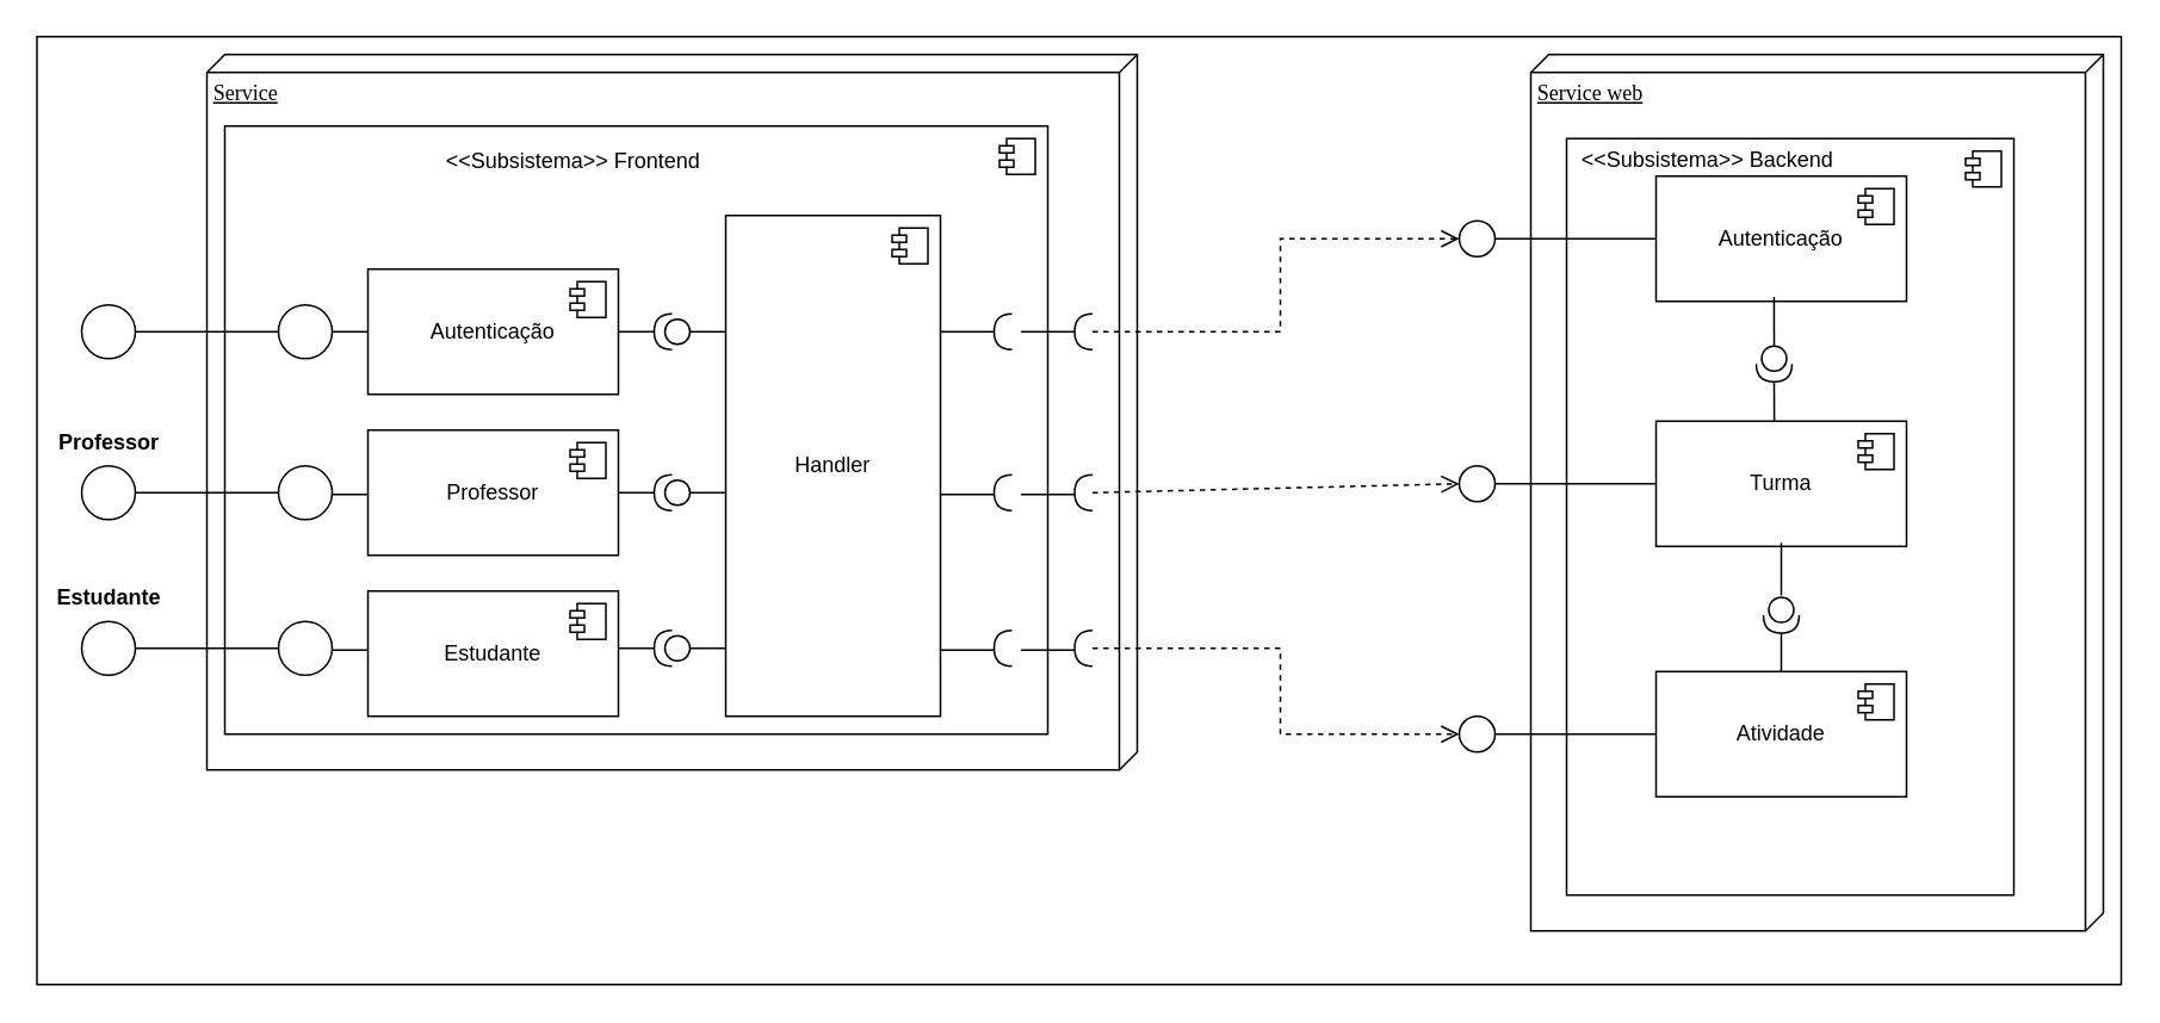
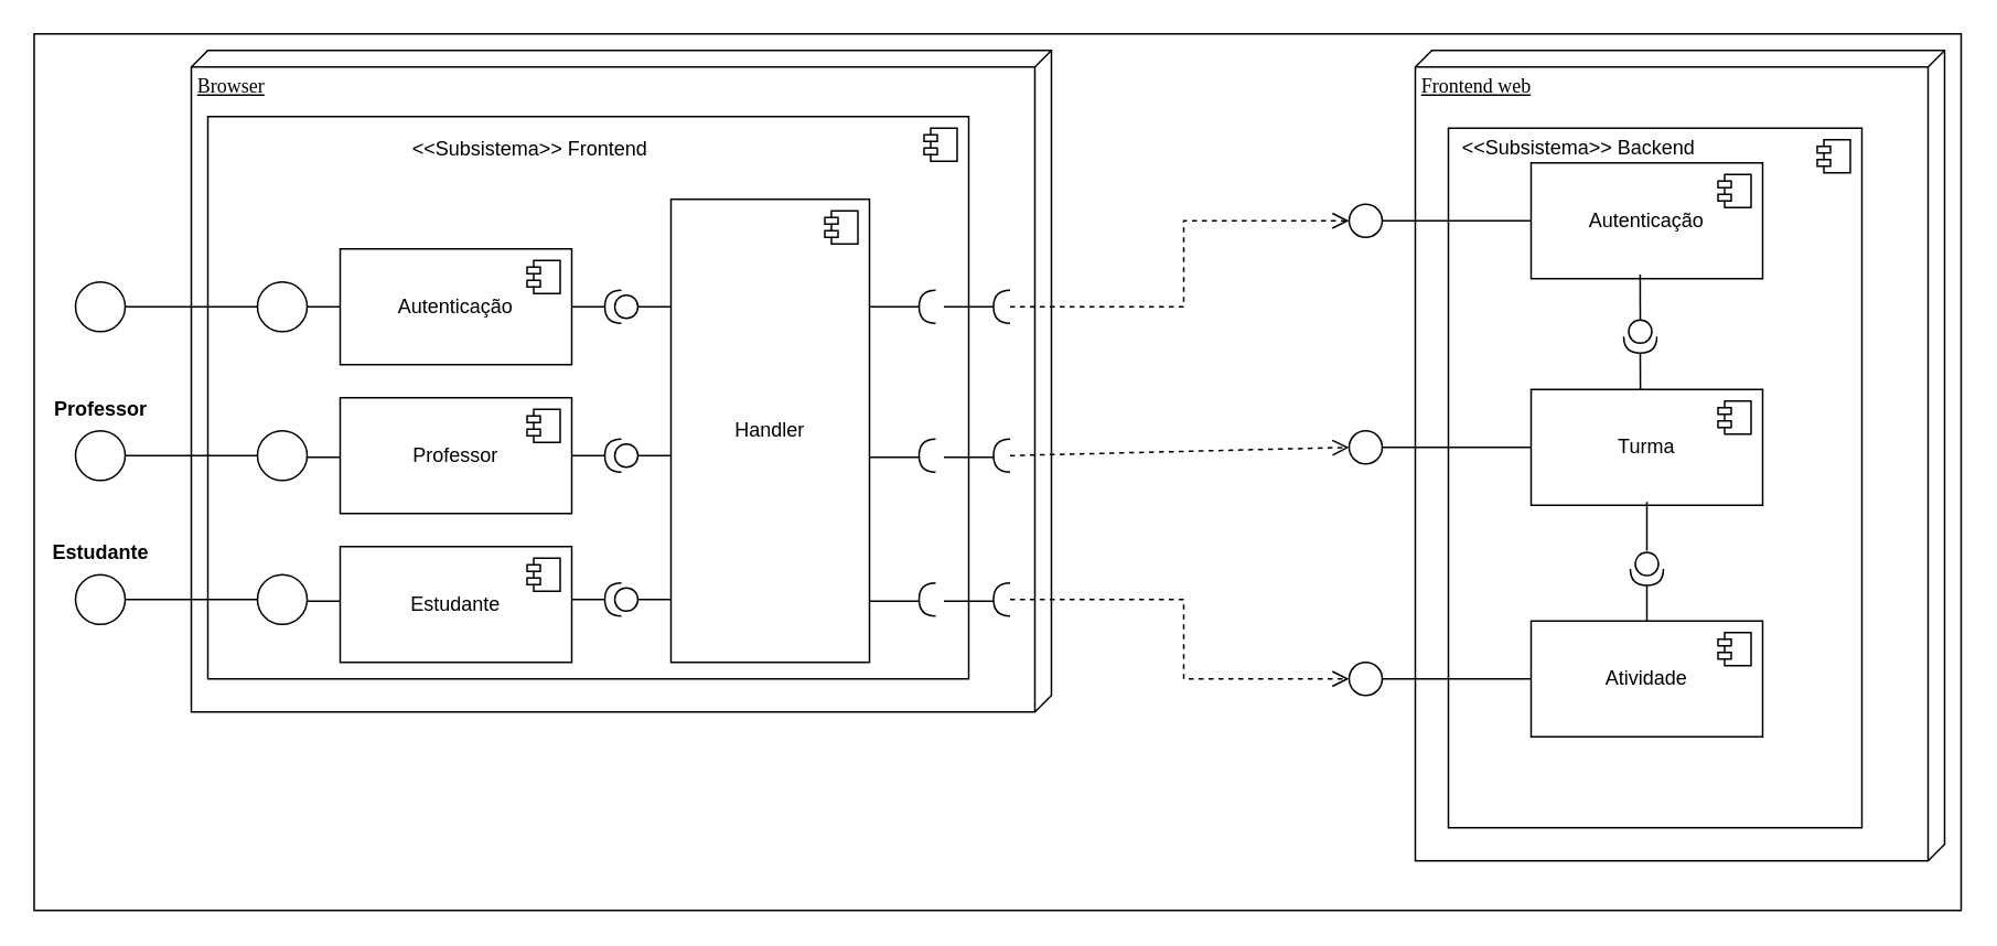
- <mxCell id="3" value="Service" style="verticalAlign=top;align=left;spacingTop=8;spacingLeft=2;spacingRight=12;shape=cube;size=10;direction=south;fontStyle=4;html=1;rounded=0;shadow=0;comic=0;labelBackgroundColor=none;strokeWidth=1;fontFamily=Verdana;fontSize=12" parent="1" vertex="1"><mxGeometry x="115" y="30" width="520" height="400" as="geometry" /></mxCell>
+ <mxCell id="3" value="Browser" style="verticalAlign=top;align=left;spacingTop=8;spacingLeft=2;spacingRight=12;shape=cube;size=10;direction=south;fontStyle=4;html=1;rounded=0;shadow=0;comic=0;labelBackgroundColor=none;strokeWidth=1;fontFamily=Verdana;fontSize=12" parent="1" vertex="1"><mxGeometry x="115" y="30" width="520" height="400" as="geometry" /></mxCell>
- <mxCell id="50" value="Service web" style="verticalAlign=top;align=left;spacingTop=8;spacingLeft=2;spacingRight=12;shape=cube;size=10;direction=south;fontStyle=4;html=1;rounded=0;shadow=0;comic=0;labelBackgroundColor=none;strokeWidth=1;fontFamily=Verdana;fontSize=12" parent="1" vertex="1"><mxGeometry x="855" y="30" width="320" height="490" as="geometry" /></mxCell>
+ <mxCell id="50" value="Frontend web" style="verticalAlign=top;align=left;spacingTop=8;spacingLeft=2;spacingRight=12;shape=cube;size=10;direction=south;fontStyle=4;html=1;rounded=0;shadow=0;comic=0;labelBackgroundColor=none;strokeWidth=1;fontFamily=Verdana;fontSize=12" parent="1" vertex="1"><mxGeometry x="855" y="30" width="320" height="490" as="geometry" /></mxCell>
